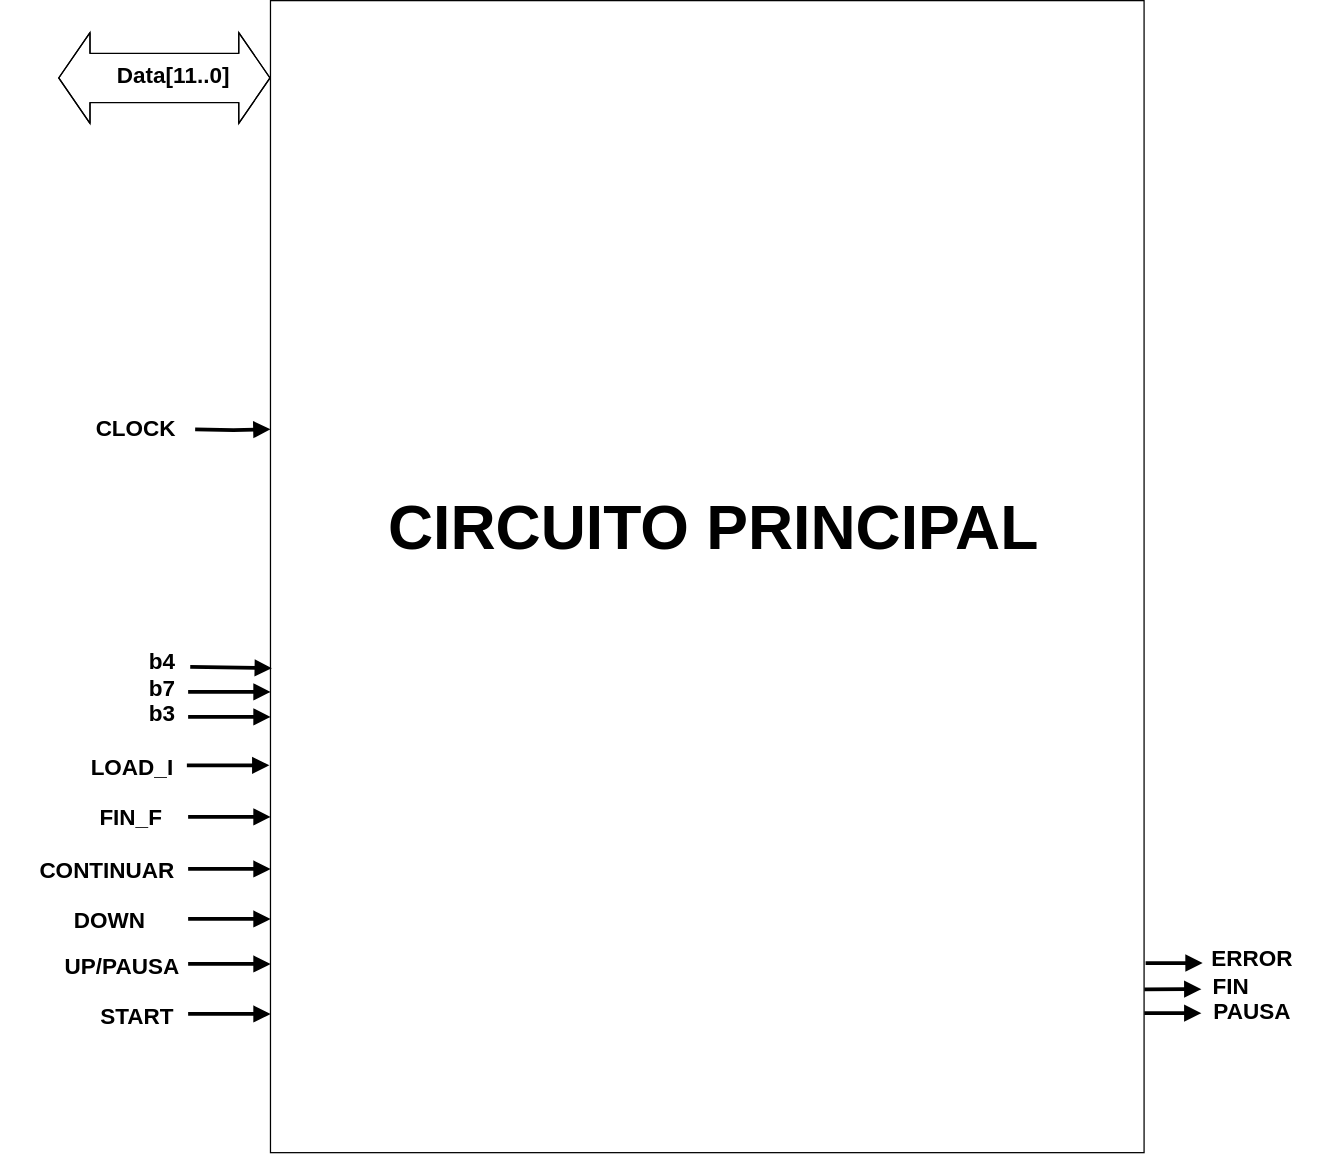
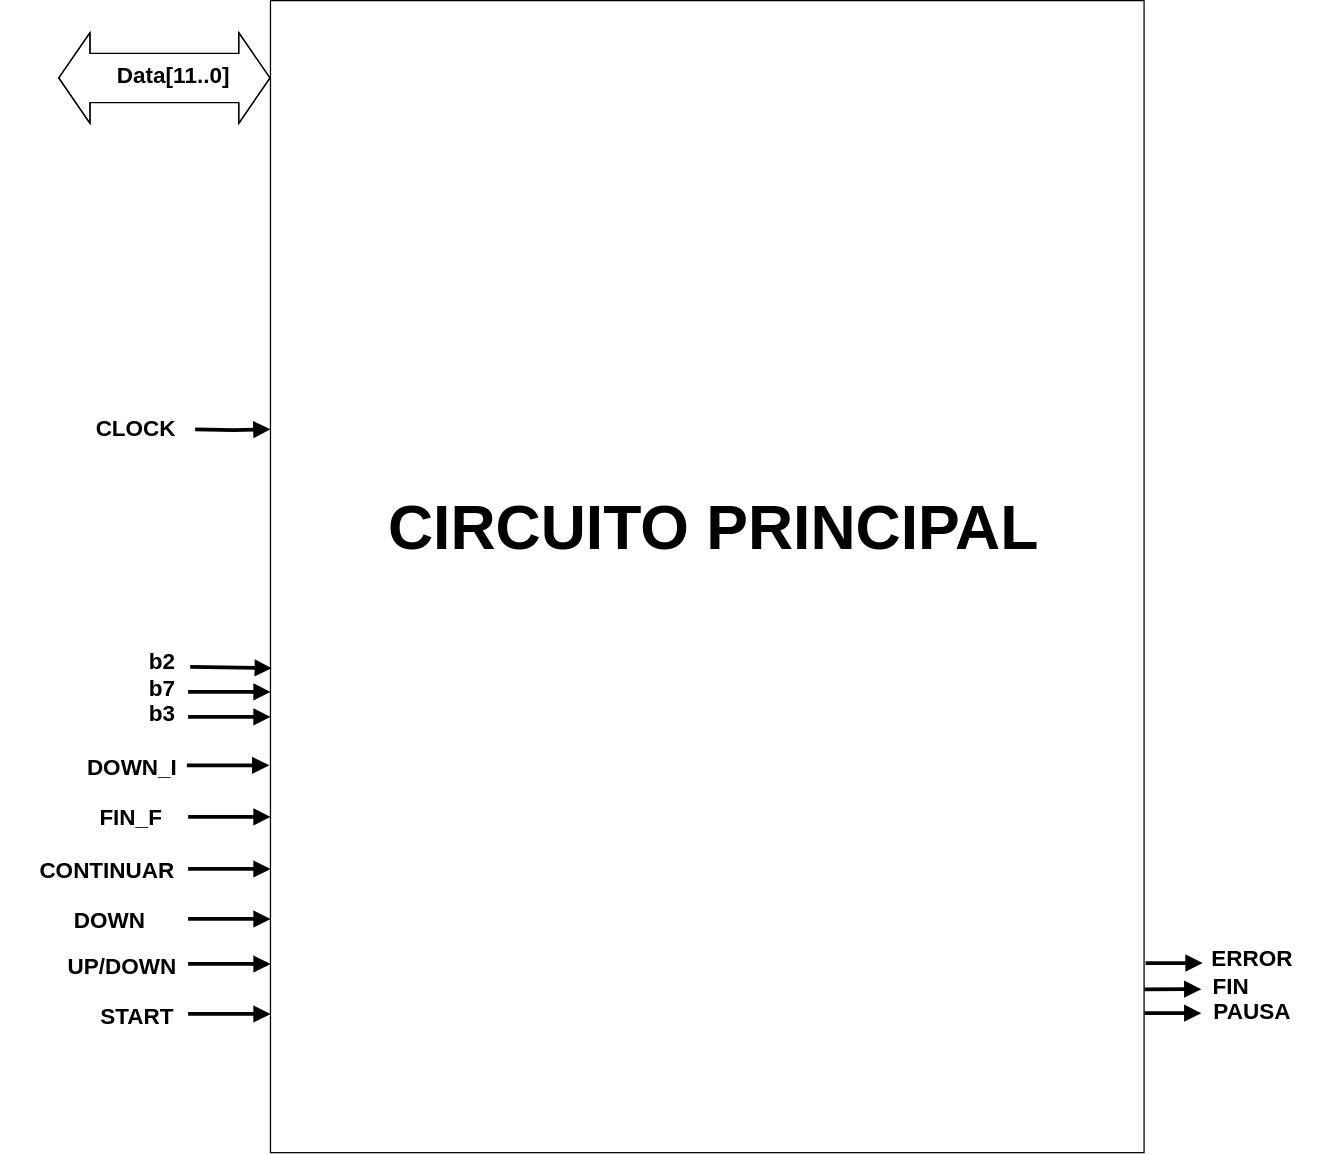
- <mxCell id="21" value="&lt;font style=&quot;font-size: 18px;&quot;&gt;&lt;b&gt;b4&lt;/b&gt;&lt;/font&gt;" style="text;html=1;align=center;verticalAlign=middle;resizable=1;points=[];autosize=1;strokeColor=none;fillColor=none;movable=1;rotatable=1;deletable=1;editable=1;locked=0;connectable=1;" vertex="1" parent="1"><mxGeometry x="109" y="468" width="40" height="40" as="geometry" /></mxCell>
+ <mxCell id="21" value="&lt;font style=&quot;font-size: 18px;&quot;&gt;&lt;b&gt;b2&lt;/b&gt;&lt;/font&gt;" style="text;html=1;align=center;verticalAlign=middle;resizable=1;points=[];autosize=1;strokeColor=none;fillColor=none;movable=1;rotatable=1;deletable=1;editable=1;locked=0;connectable=1;" vertex="1" parent="1"><mxGeometry x="109" y="468" width="40" height="40" as="geometry" /></mxCell>
- <mxCell id="5" value="&lt;font style=&quot;font-size: 18px;&quot;&gt;&lt;b&gt;LOAD_I&lt;/b&gt;&lt;/font&gt;" style="text;html=1;align=center;verticalAlign=middle;resizable=1;points=[];autosize=1;strokeColor=none;fillColor=none;movable=1;rotatable=1;deletable=1;editable=1;locked=0;connectable=1;" vertex="1" parent="1"><mxGeometry x="60" y="553" width="90" height="40" as="geometry" /></mxCell>
+ <mxCell id="5" value="&lt;font style=&quot;font-size: 18px;&quot;&gt;&lt;b&gt;DOWN_I&lt;/b&gt;&lt;/font&gt;" style="text;html=1;align=center;verticalAlign=middle;resizable=1;points=[];autosize=1;strokeColor=none;fillColor=none;movable=1;rotatable=1;deletable=1;editable=1;locked=0;connectable=1;" vertex="1" parent="1"><mxGeometry x="60" y="553" width="90" height="40" as="geometry" /></mxCell>
- <mxCell id="10" value="&lt;font style=&quot;font-size: 18px;&quot;&gt;&lt;b&gt;UP/PAUSA&lt;/b&gt;&lt;/font&gt;" style="text;html=1;align=center;verticalAlign=middle;resizable=1;points=[];autosize=1;strokeColor=none;fillColor=none;movable=1;rotatable=1;deletable=1;editable=1;locked=0;connectable=1;" vertex="1" parent="1"><mxGeometry x="41.62" y="711.88" width="110" height="40" as="geometry" /></mxCell>
+ <mxCell id="10" value="&lt;font style=&quot;font-size: 18px;&quot;&gt;&lt;b&gt;UP/DOWN&lt;/b&gt;&lt;/font&gt;" style="text;html=1;align=center;verticalAlign=middle;resizable=1;points=[];autosize=1;strokeColor=none;fillColor=none;movable=1;rotatable=1;deletable=1;editable=1;locked=0;connectable=1;" vertex="1" parent="1"><mxGeometry x="41.62" y="711.88" width="110" height="40" as="geometry" /></mxCell>
